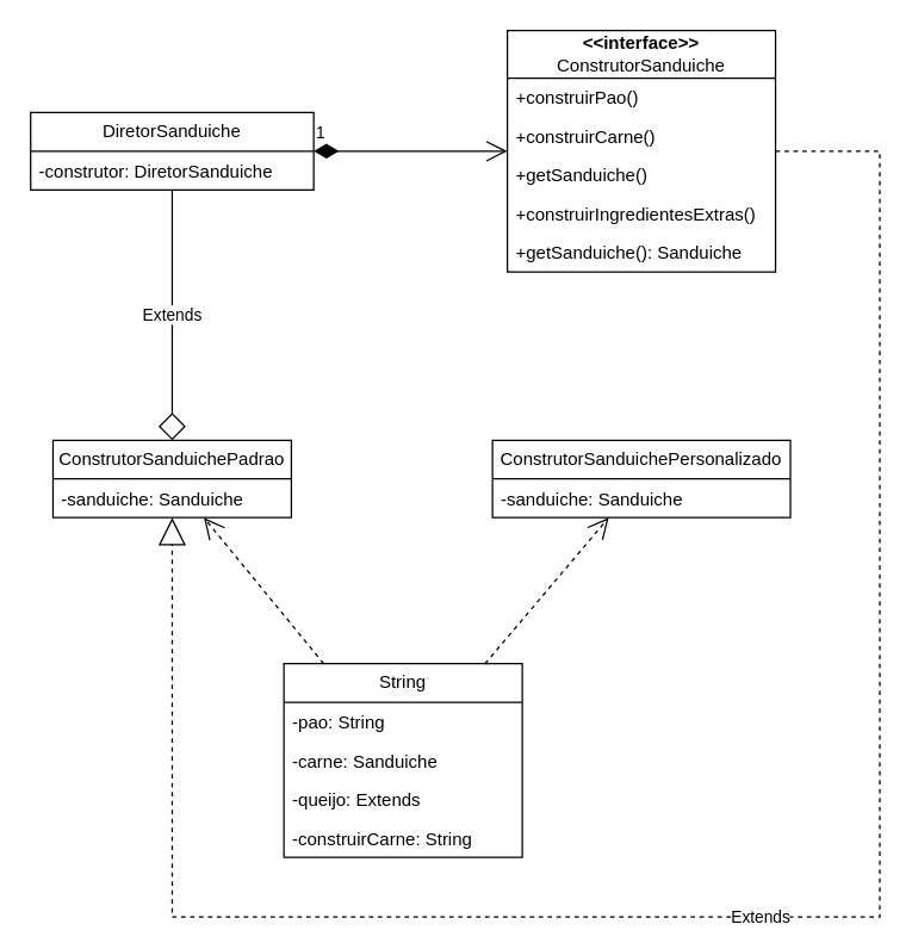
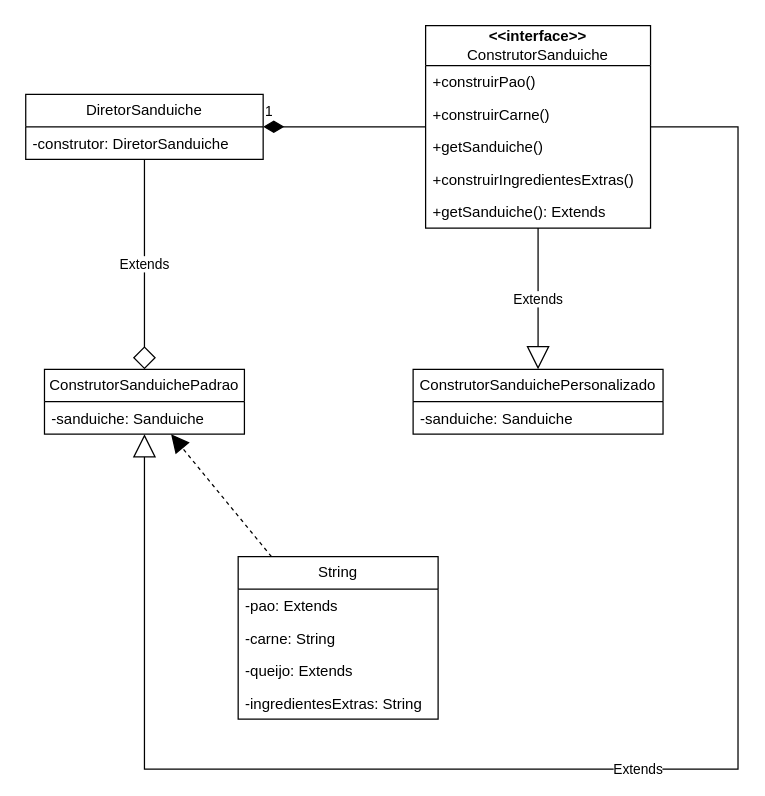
- <mxCell id="19" value="1" style="endArrow=open;html=1;endSize=12;startArrow=diamondThin;startSize=14;startFill=1;edgeStyle=orthogonalEdgeStyle;align=left;verticalAlign=bottom;rounded=0;" parent="1" source="12" target="2" edge="1"><mxGeometry x="-1" y="3" relative="1" as="geometry"><mxPoint x="310" y="275" as="sourcePoint" /><mxPoint x="470" y="275" as="targetPoint" /></mxGeometry></mxCell>
+ <mxCell id="19" value="1" style="endArrow=none;html=1;endSize=12;startArrow=diamondThin;startSize=14;startFill=1;edgeStyle=orthogonalEdgeStyle;align=left;verticalAlign=bottom;rounded=0;" parent="1" source="12" target="2" edge="1"><mxGeometry x="-1" y="3" relative="1" as="geometry"><mxPoint x="310" y="275" as="sourcePoint" /><mxPoint x="470" y="275" as="targetPoint" /></mxGeometry></mxCell>
- <mxCell id="7" value="+getSanduiche(): Sanduiche" style="text;strokeColor=none;fillColor=none;align=left;verticalAlign=top;spacingLeft=4;spacingRight=4;overflow=hidden;rotatable=0;points=[[0,0.5],[1,0.5]];portConstraint=eastwest;whiteSpace=wrap;html=1;" parent="2" vertex="1"><mxGeometry y="136" width="180" height="26" as="geometry" /></mxCell>
+ <mxCell id="7" value="+getSanduiche(): Extends" style="text;strokeColor=none;fillColor=none;align=left;verticalAlign=top;spacingLeft=4;spacingRight=4;overflow=hidden;rotatable=0;points=[[0,0.5],[1,0.5]];portConstraint=eastwest;whiteSpace=wrap;html=1;" parent="2" vertex="1"><mxGeometry y="136" width="180" height="26" as="geometry" /></mxCell>
+ <mxCell id="23" value="Extends" style="endArrow=block;endSize=16;endFill=0;html=1;rounded=0;" parent="1" source="2" target="10" edge="1"><mxGeometry width="160" relative="1" as="geometry"><mxPoint x="317" y="67" as="sourcePoint" /><mxPoint x="373" y="121" as="targetPoint" /></mxGeometry></mxCell>
- <mxCell id="24" value="Extends" style="endArrow=block;endSize=16;endFill=0;html=1;rounded=0;dashed=1;" parent="1" source="2" target="8" edge="1"><mxGeometry width="160" relative="1" as="geometry"><mxPoint x="555" y="258" as="sourcePoint" /><mxPoint x="436" y="173" as="targetPoint" /><Array as="points"><mxPoint x="590" y="101" /><mxPoint x="590" y="615" /><mxPoint x="115" y="615" /></Array></mxGeometry></mxCell>
+ <mxCell id="24" value="Extends" style="endArrow=block;endSize=16;endFill=0;html=1;rounded=0;" parent="1" source="2" target="8" edge="1"><mxGeometry width="160" relative="1" as="geometry"><mxPoint x="555" y="258" as="sourcePoint" /><mxPoint x="436" y="173" as="targetPoint" /><Array as="points"><mxPoint x="590" y="101" /><mxPoint x="590" y="615" /><mxPoint x="115" y="615" /></Array></mxGeometry></mxCell>
- <mxCell id="20" value="" style="endArrow=open;endSize=12;dashed=1;html=1;rounded=0;" parent="1" source="14" target="8" edge="1"><mxGeometry width="160" relative="1" as="geometry"><mxPoint x="310" y="275" as="sourcePoint" /><mxPoint x="470" y="275" as="targetPoint" /></mxGeometry></mxCell>
+ <mxCell id="20" value="" style="endArrow=block;endSize=12;dashed=1;html=1;rounded=0;" parent="1" source="14" target="8" edge="1"><mxGeometry width="160" relative="1" as="geometry"><mxPoint x="310" y="275" as="sourcePoint" /><mxPoint x="470" y="275" as="targetPoint" /></mxGeometry></mxCell>
- <mxCell id="21" value="" style="endArrow=open;endSize=12;dashed=1;html=1;rounded=0;" parent="1" source="14" target="10" edge="1"><mxGeometry width="160" relative="1" as="geometry"><mxPoint x="139" y="325" as="sourcePoint" /><mxPoint x="183" y="173" as="targetPoint" /></mxGeometry></mxCell>
- <mxCell id="15" value="-pao: String" style="text;strokeColor=none;fillColor=none;align=left;verticalAlign=top;spacingLeft=4;spacingRight=4;overflow=hidden;rotatable=0;points=[[0,0.5],[1,0.5]];portConstraint=eastwest;whiteSpace=wrap;html=1;" parent="14" vertex="1"><mxGeometry y="26" width="160" height="26" as="geometry" /></mxCell>
+ <mxCell id="15" value="-pao: Extends" style="text;strokeColor=none;fillColor=none;align=left;verticalAlign=top;spacingLeft=4;spacingRight=4;overflow=hidden;rotatable=0;points=[[0,0.5],[1,0.5]];portConstraint=eastwest;whiteSpace=wrap;html=1;" parent="14" vertex="1"><mxGeometry y="26" width="160" height="26" as="geometry" /></mxCell>
- <mxCell id="16" value="-carne: Sanduiche" style="text;strokeColor=none;fillColor=none;align=left;verticalAlign=top;spacingLeft=4;spacingRight=4;overflow=hidden;rotatable=0;points=[[0,0.5],[1,0.5]];portConstraint=eastwest;whiteSpace=wrap;html=1;" parent="14" vertex="1"><mxGeometry y="52" width="160" height="26" as="geometry" /></mxCell>
+ <mxCell id="16" value="-carne: String" style="text;strokeColor=none;fillColor=none;align=left;verticalAlign=top;spacingLeft=4;spacingRight=4;overflow=hidden;rotatable=0;points=[[0,0.5],[1,0.5]];portConstraint=eastwest;whiteSpace=wrap;html=1;" parent="14" vertex="1"><mxGeometry y="52" width="160" height="26" as="geometry" /></mxCell>
- <mxCell id="18" value="-construirCarne: String" style="text;strokeColor=none;fillColor=none;align=left;verticalAlign=top;spacingLeft=4;spacingRight=4;overflow=hidden;rotatable=0;points=[[0,0.5],[1,0.5]];portConstraint=eastwest;whiteSpace=wrap;html=1;" parent="14" vertex="1"><mxGeometry y="104" width="160" height="26" as="geometry" /></mxCell>
+ <mxCell id="18" value="-ingredientesExtras: String" style="text;strokeColor=none;fillColor=none;align=left;verticalAlign=top;spacingLeft=4;spacingRight=4;overflow=hidden;rotatable=0;points=[[0,0.5],[1,0.5]];portConstraint=eastwest;whiteSpace=wrap;html=1;" parent="14" vertex="1"><mxGeometry y="104" width="160" height="26" as="geometry" /></mxCell>
